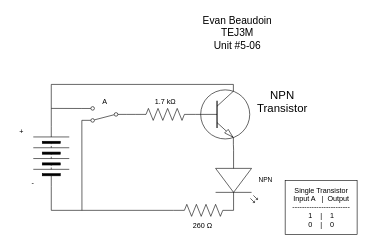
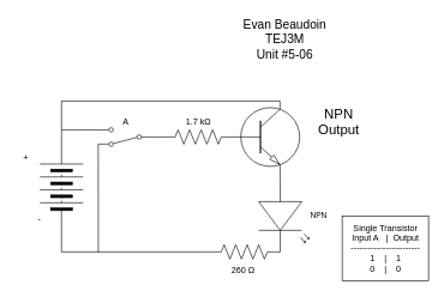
- <mxCell id="21" value="&lt;font style=&quot;font-size: 19px;&quot;&gt;NPN&lt;br&gt;Transistor&lt;/font&gt;" style="text;html=1;align=center;verticalAlign=middle;resizable=0;points=[];autosize=1;strokeColor=none;fillColor=none;" parent="1" vertex="1"><mxGeometry x="415" y="139" width="110" height="60" as="geometry" /></mxCell>
+ <mxCell id="21" value="&lt;font style=&quot;font-size: 19px;&quot;&gt;NPN&lt;br&gt;Output&lt;/font&gt;" style="text;html=1;align=center;verticalAlign=middle;resizable=0;points=[];autosize=1;strokeColor=none;fillColor=none;" parent="1" vertex="1"><mxGeometry x="415" y="139" width="110" height="60" as="geometry" /></mxCell>
